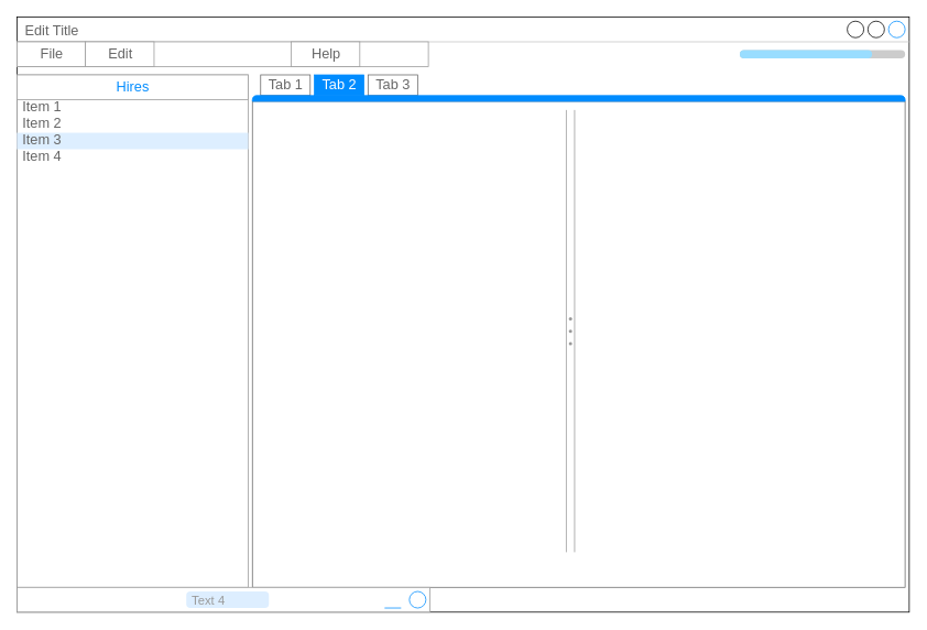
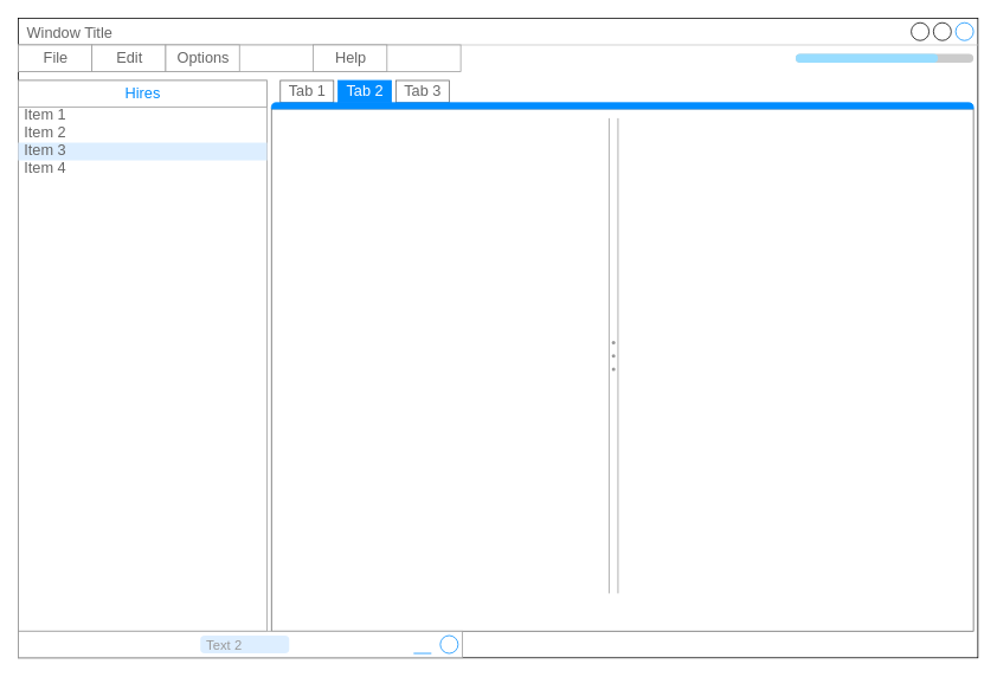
- <mxCell id="4" value="Edit Title" style="strokeWidth=1;shadow=0;dashed=0;align=center;html=1;shape=mxgraph.mockup.containers.window;align=left;verticalAlign=top;spacingLeft=8;strokeColor2=#008cff;strokeColor3=#c4c4c4;fontColor=#666666;mainText=;fontSize=17;labelBackgroundColor=none;sketch=0;" parent="3" vertex="1"><mxGeometry width="1080" height="720" as="geometry" /></mxCell>
+ <mxCell id="4" value="Window Title" style="strokeWidth=1;shadow=0;dashed=0;align=center;html=1;shape=mxgraph.mockup.containers.window;align=left;verticalAlign=top;spacingLeft=8;strokeColor2=#008cff;strokeColor3=#c4c4c4;fontColor=#666666;mainText=;fontSize=17;labelBackgroundColor=none;sketch=0;" parent="3" vertex="1"><mxGeometry width="1080" height="720" as="geometry" /></mxCell>
+ <mxCell id="8" value="Options" style="strokeColor=inherit;fillColor=inherit;gradientColor=inherit;strokeWidth=1;shadow=0;dashed=0;align=center;html=1;shape=mxgraph.mockup.forms.rrect;rSize=0;fontSize=17;fontColor=#666666;sketch=0;" parent="5" vertex="1"><mxGeometry x="166" width="83" height="30" as="geometry" /></mxCell>
- <mxCell id="24" value="Text 4" style="strokeWidth=1;shadow=0;dashed=0;align=center;html=1;shape=mxgraph.mockup.misc.rrect;rSize=5;strokeColor=none;fontSize=15;fontColor=#999999;fillColor=#ddeeff;align=left;spacingLeft=5;sketch=0;" parent="23" vertex="1"><mxGeometry x="205" y="5" width="100" height="20" as="geometry" /></mxCell>
+ <mxCell id="24" value="Text 2" style="strokeWidth=1;shadow=0;dashed=0;align=center;html=1;shape=mxgraph.mockup.misc.rrect;rSize=5;strokeColor=none;fontSize=15;fontColor=#999999;fillColor=#ddeeff;align=left;spacingLeft=5;sketch=0;" parent="23" vertex="1"><mxGeometry x="205" y="5" width="100" height="20" as="geometry" /></mxCell>
